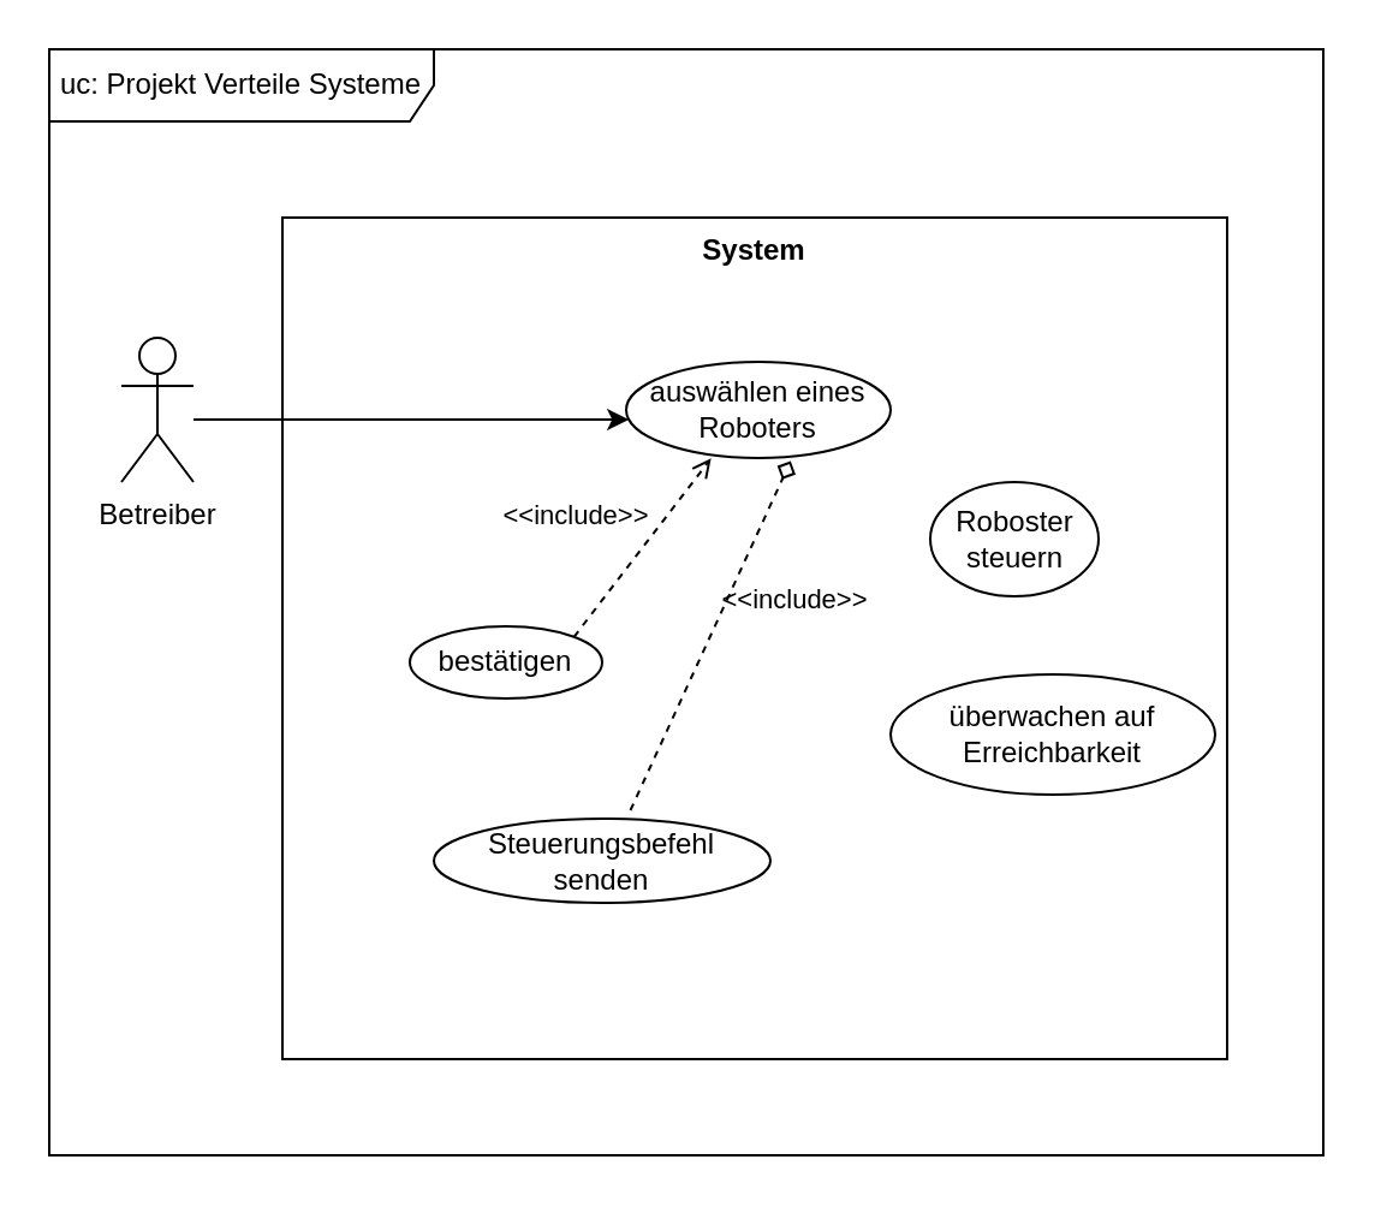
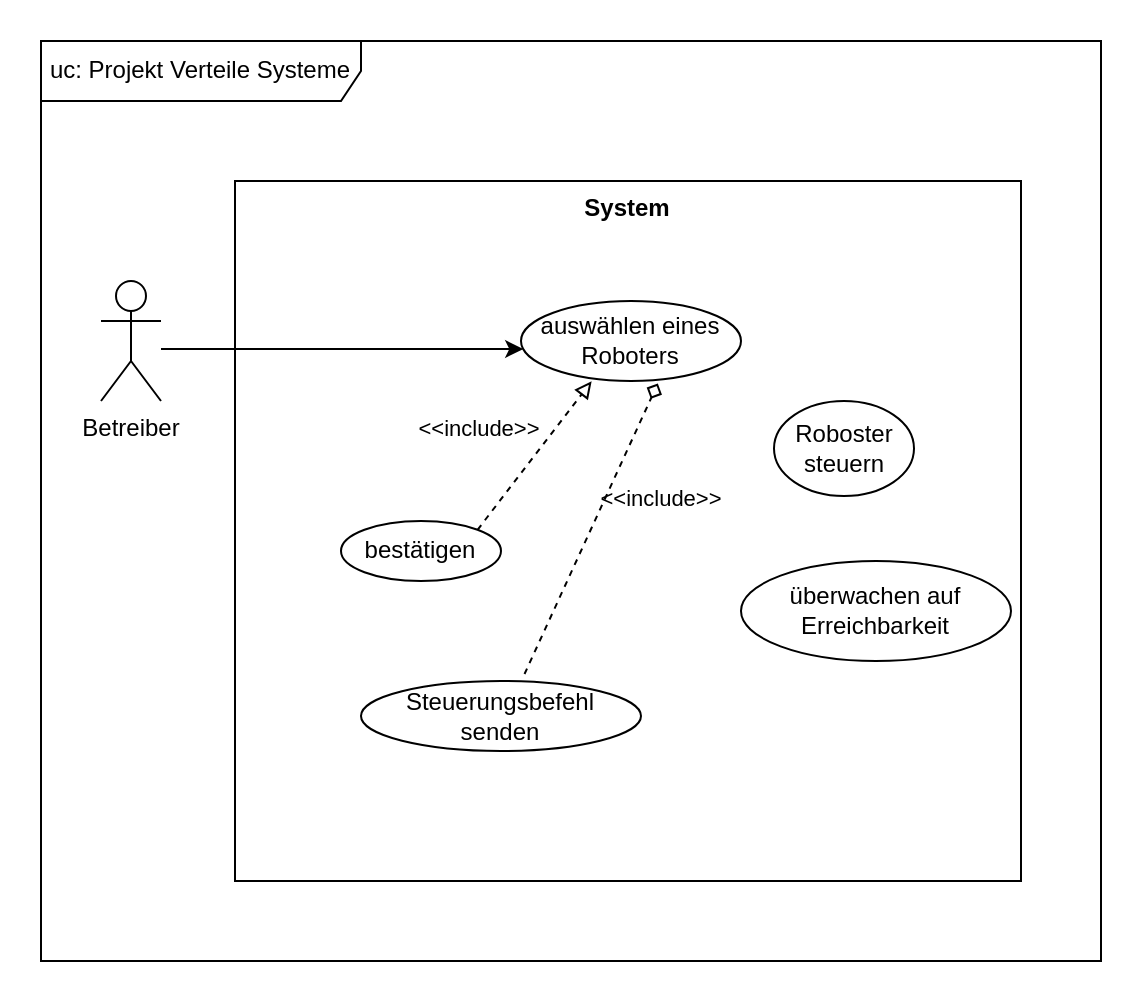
- <mxCell id="12" value="&amp;lt;&amp;lt;include&amp;gt;&amp;gt;" style="html=1;verticalAlign=bottom;labelBackgroundColor=none;endArrow=open;endFill=0;dashed=1;rounded=0;exitX=1;exitY=0;exitDx=0;exitDy=0;entryX=0.321;entryY=1.003;entryDx=0;entryDy=0;entryPerimeter=0;" edge="1" parent="2" source="9" target="7"><mxGeometry x="-0.295" y="25" width="160" relative="1" as="geometry"><mxPoint x="290" y="230" as="sourcePoint" /><mxPoint x="450" y="230" as="targetPoint" /><mxPoint as="offset" /></mxGeometry></mxCell>
+ <mxCell id="12" value="&amp;lt;&amp;lt;include&amp;gt;&amp;gt;" style="html=1;verticalAlign=bottom;labelBackgroundColor=none;endArrow=block;endFill=0;dashed=1;rounded=0;exitX=1;exitY=0;exitDx=0;exitDy=0;entryX=0.321;entryY=1.003;entryDx=0;entryDy=0;entryPerimeter=0;" edge="1" parent="2" source="9" target="7"><mxGeometry x="-0.295" y="25" width="160" relative="1" as="geometry"><mxPoint x="290" y="230" as="sourcePoint" /><mxPoint x="450" y="230" as="targetPoint" /><mxPoint as="offset" /></mxGeometry></mxCell>
